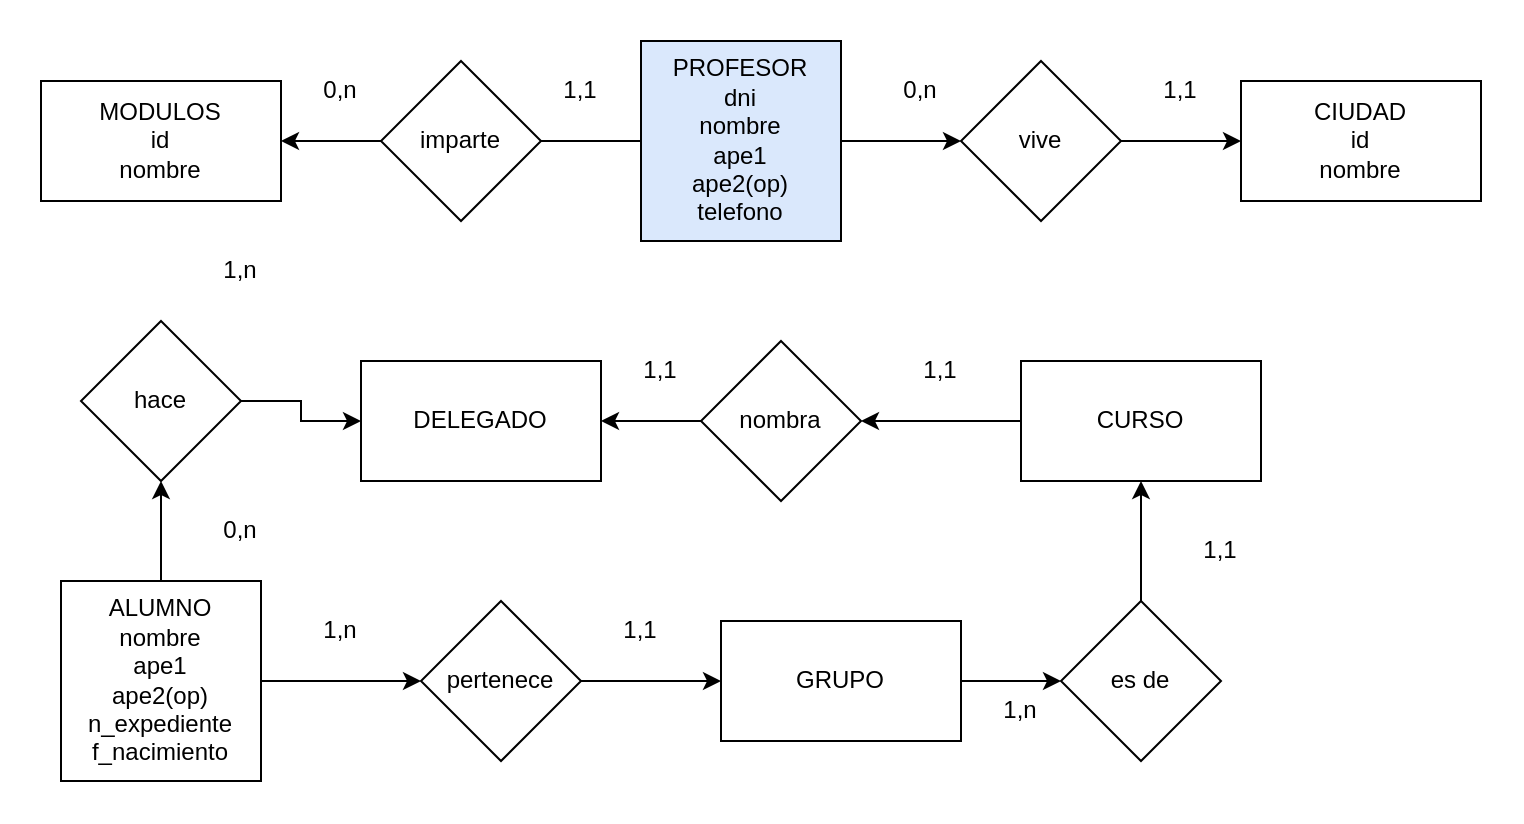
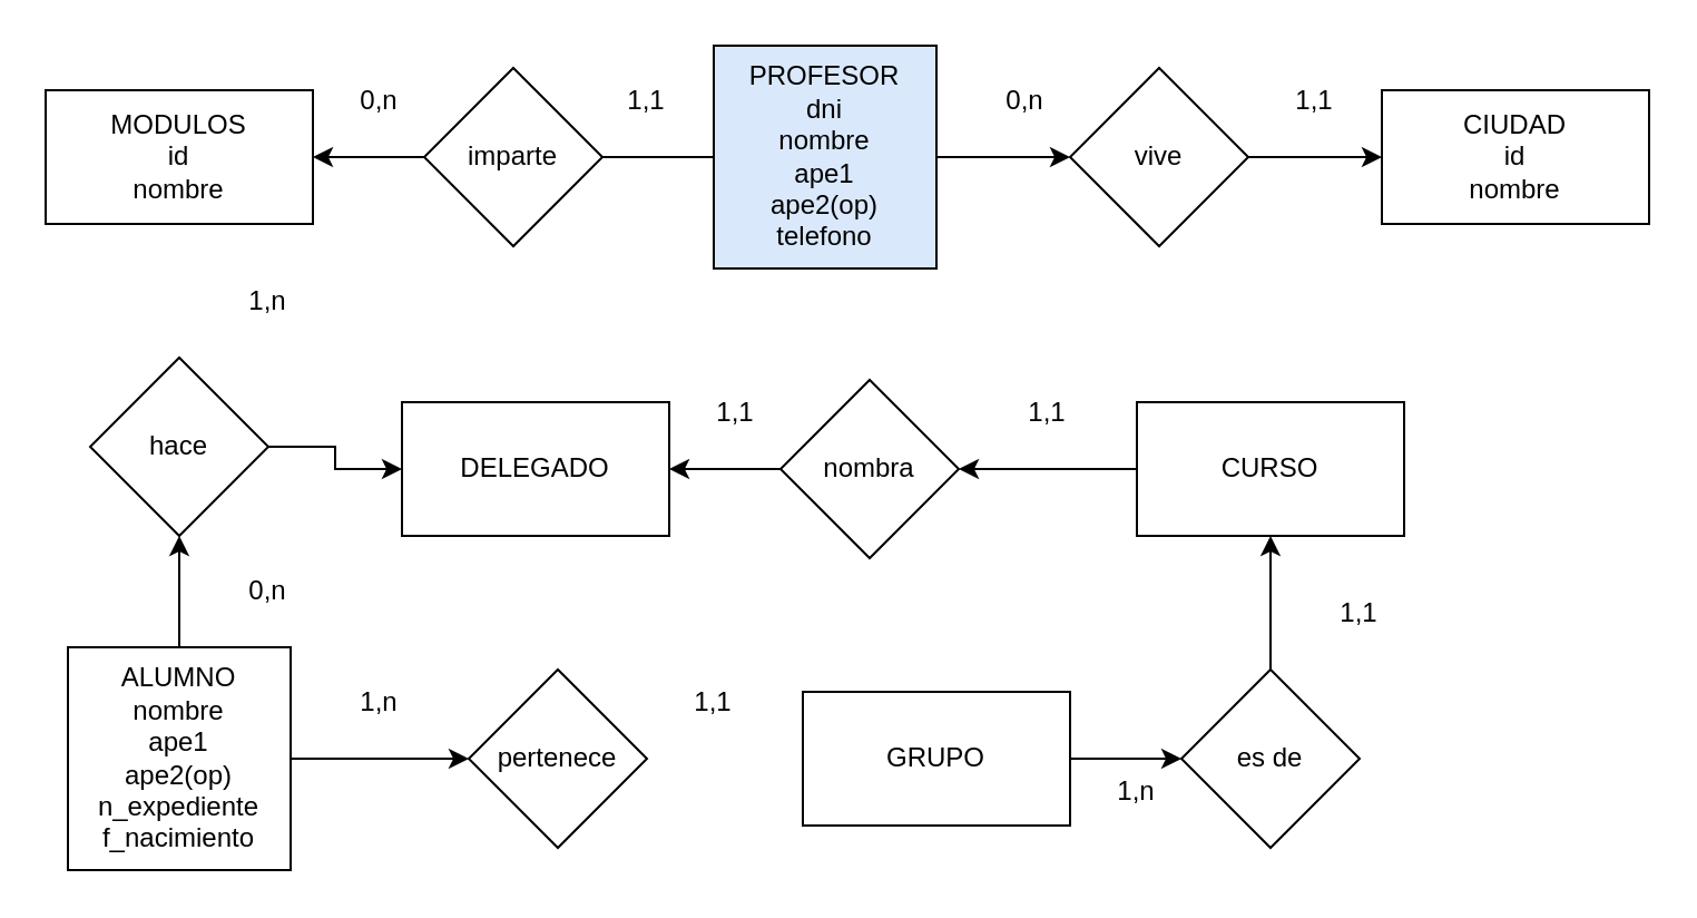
- <mxCell id="16" value="" style="edgeStyle=orthogonalEdgeStyle;rounded=0;orthogonalLoop=1;jettySize=auto;html=1;" edge="1" parent="1" source="17" target="19"><mxGeometry relative="1" as="geometry" /></mxCell>
